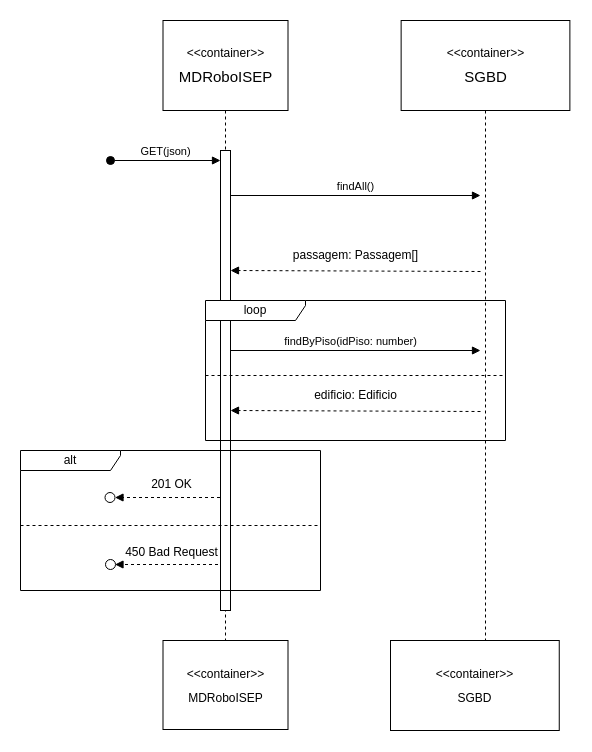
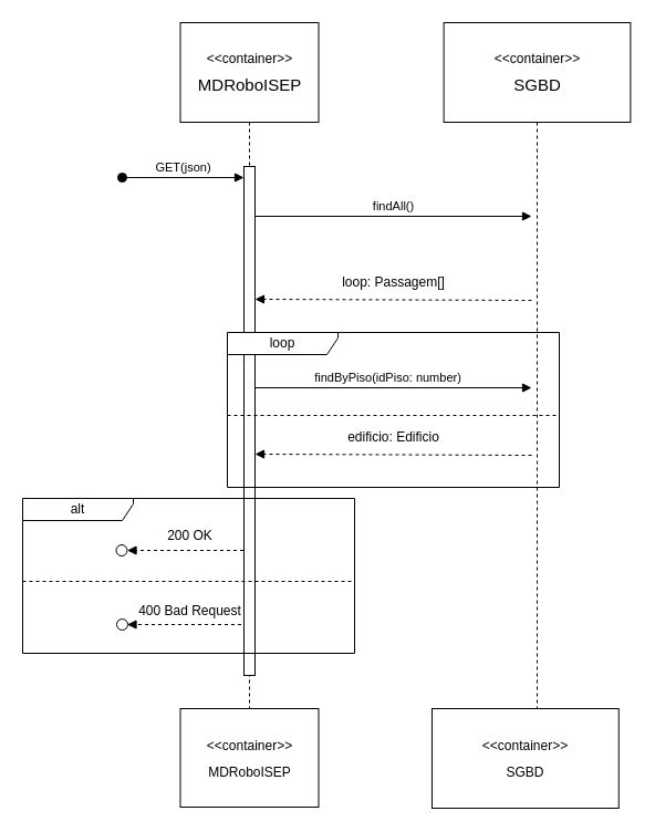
- <mxCell id="8" value="passagem: Passagem[]" style="text;html=1;align=center;verticalAlign=middle;resizable=0;points=[];autosize=1;strokeColor=none;fillColor=none;" parent="1" vertex="1"><mxGeometry x="280" y="240" width="150" height="30" as="geometry" /></mxCell>
+ <mxCell id="8" value="loop: Passagem[]" style="text;html=1;align=center;verticalAlign=middle;resizable=0;points=[];autosize=1;strokeColor=none;fillColor=none;" parent="1" vertex="1"><mxGeometry x="280" y="240" width="150" height="30" as="geometry" /></mxCell>
- <mxCell id="23" value="201 OK" style="text;html=1;align=center;verticalAlign=middle;resizable=0;points=[];autosize=1;strokeColor=none;fillColor=none;" parent="16" vertex="1"><mxGeometry x="120.5" y="19" width="60" height="30" as="geometry" /></mxCell>
+ <mxCell id="23" value="200 OK" style="text;html=1;align=center;verticalAlign=middle;resizable=0;points=[];autosize=1;strokeColor=none;fillColor=none;" parent="16" vertex="1"><mxGeometry x="120.5" y="19" width="60" height="30" as="geometry" /></mxCell>
- <mxCell id="18" value="450&amp;nbsp;Bad Request" style="text;html=1;align=center;verticalAlign=middle;resizable=0;points=[];autosize=1;strokeColor=none;fillColor=none;" parent="16" vertex="1"><mxGeometry x="90.5" y="87" width="120" height="30" as="geometry" /></mxCell>
+ <mxCell id="18" value="400&amp;nbsp;Bad Request" style="text;html=1;align=center;verticalAlign=middle;resizable=0;points=[];autosize=1;strokeColor=none;fillColor=none;" parent="16" vertex="1"><mxGeometry x="90.5" y="87" width="120" height="30" as="geometry" /></mxCell>
